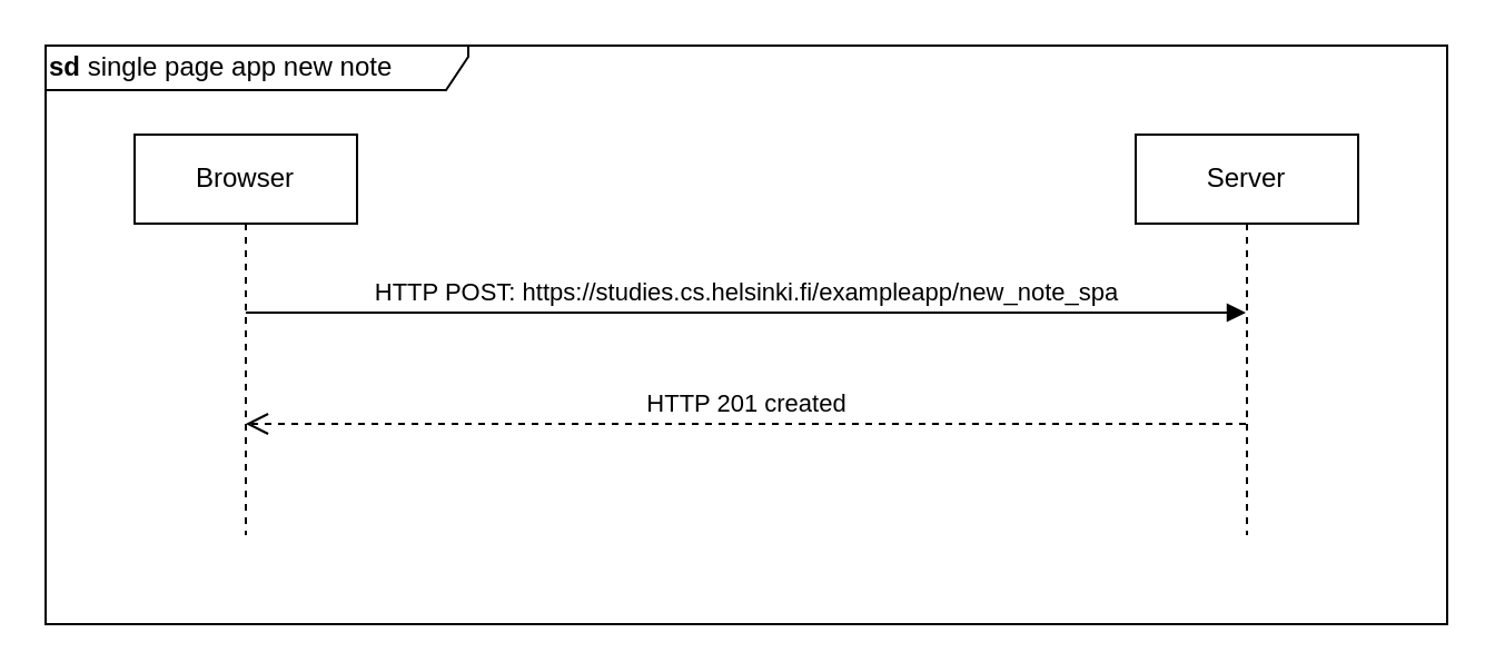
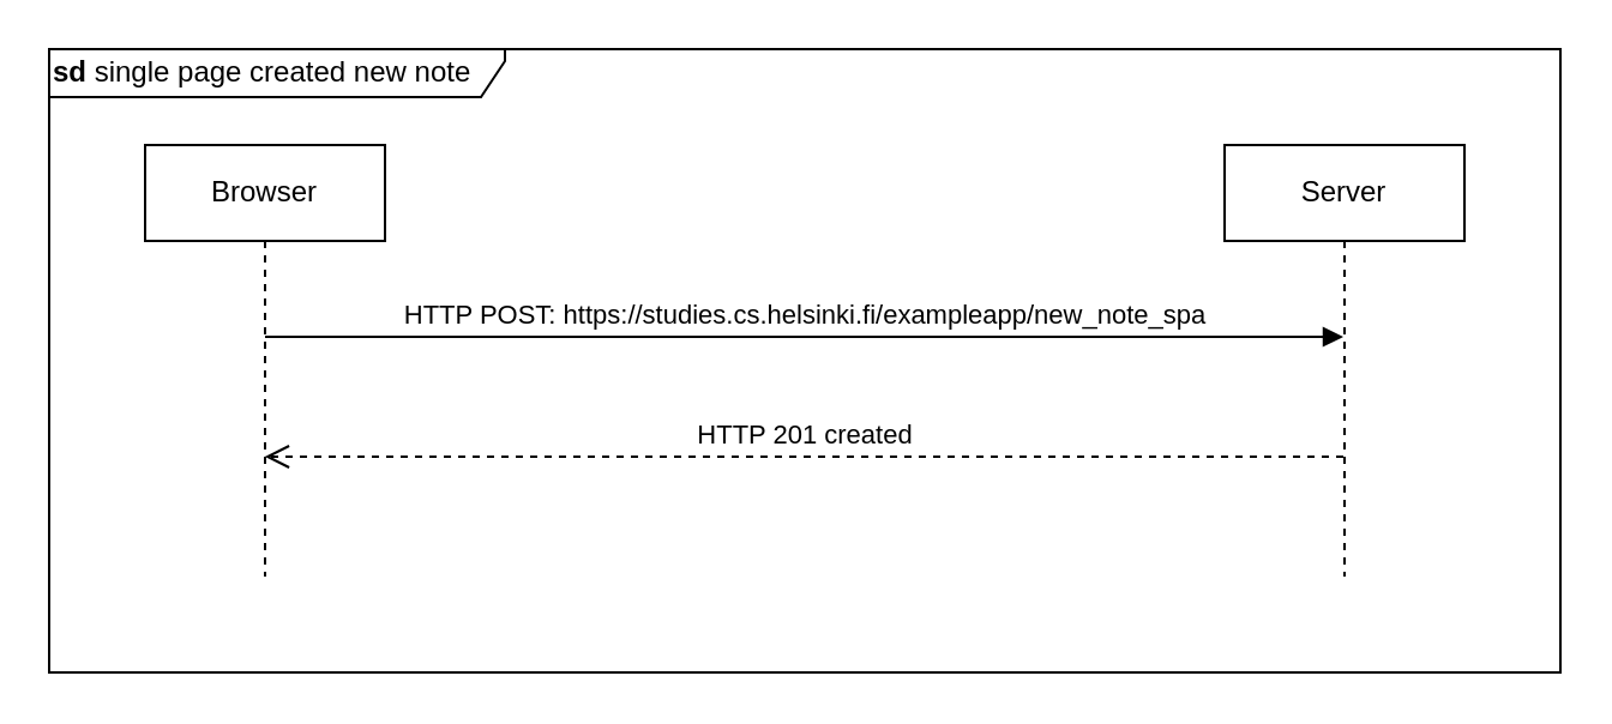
- <mxCell id="6" value="&lt;b&gt;sd &lt;/b&gt;single page app new note" style="shape=umlFrame;whiteSpace=wrap;html=1;width=190;height=20;align=left;" vertex="1" parent="1"><mxGeometry x="20" y="20" width="630" height="260" as="geometry" /></mxCell>
+ <mxCell id="6" value="&lt;b&gt;sd &lt;/b&gt;single page created new note" style="shape=umlFrame;whiteSpace=wrap;html=1;width=190;height=20;align=left;" vertex="1" parent="1"><mxGeometry x="20" y="20" width="630" height="260" as="geometry" /></mxCell>
